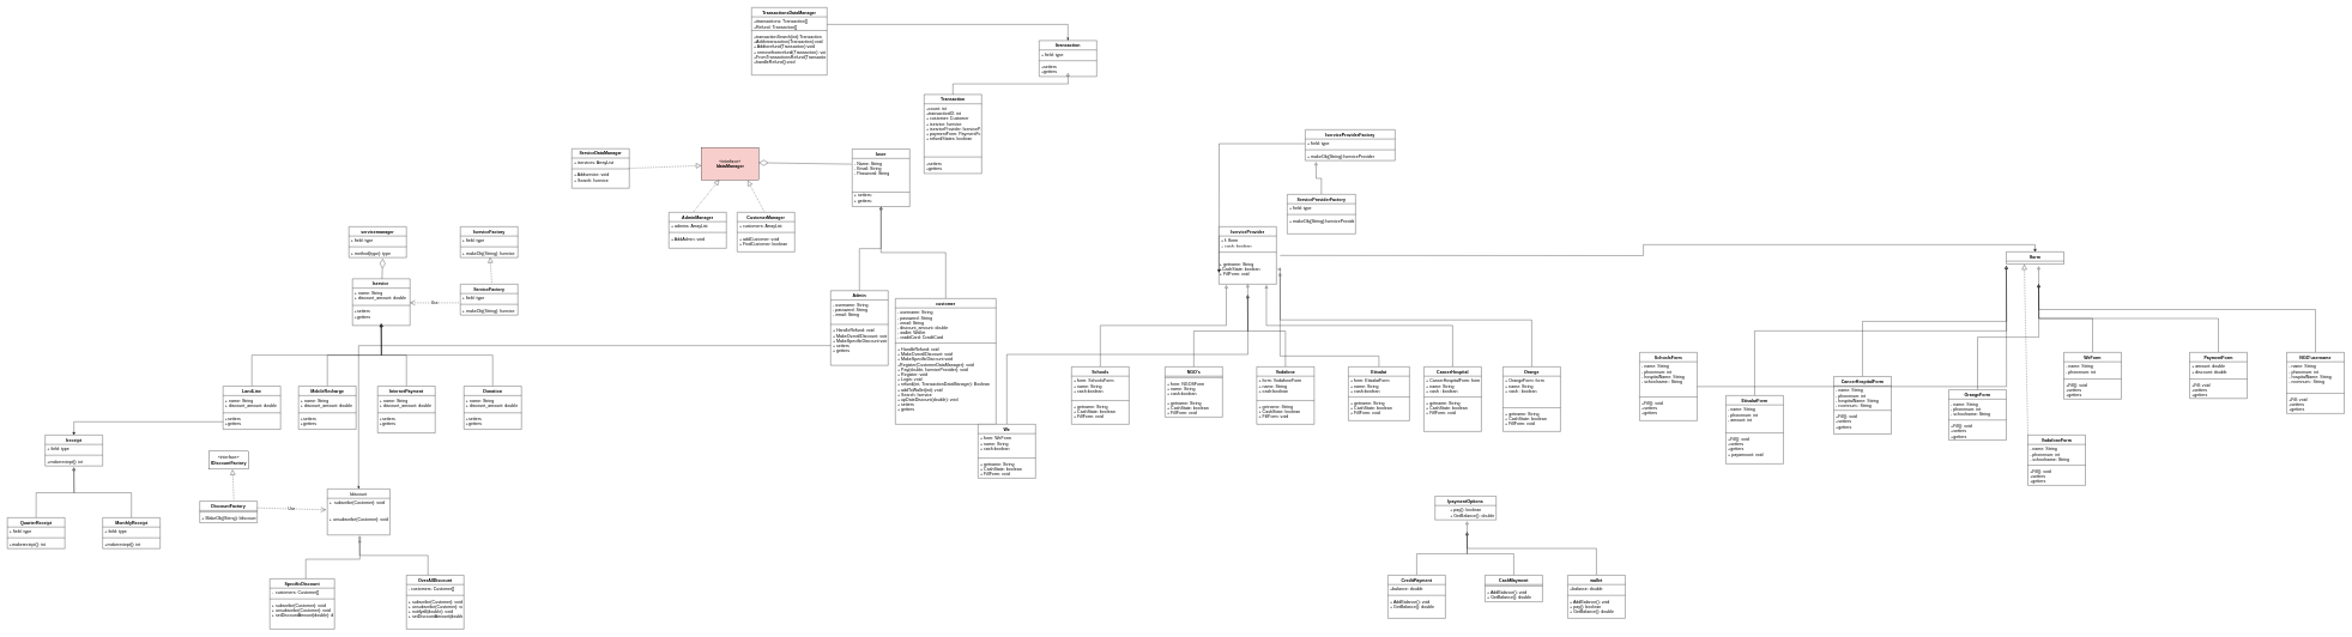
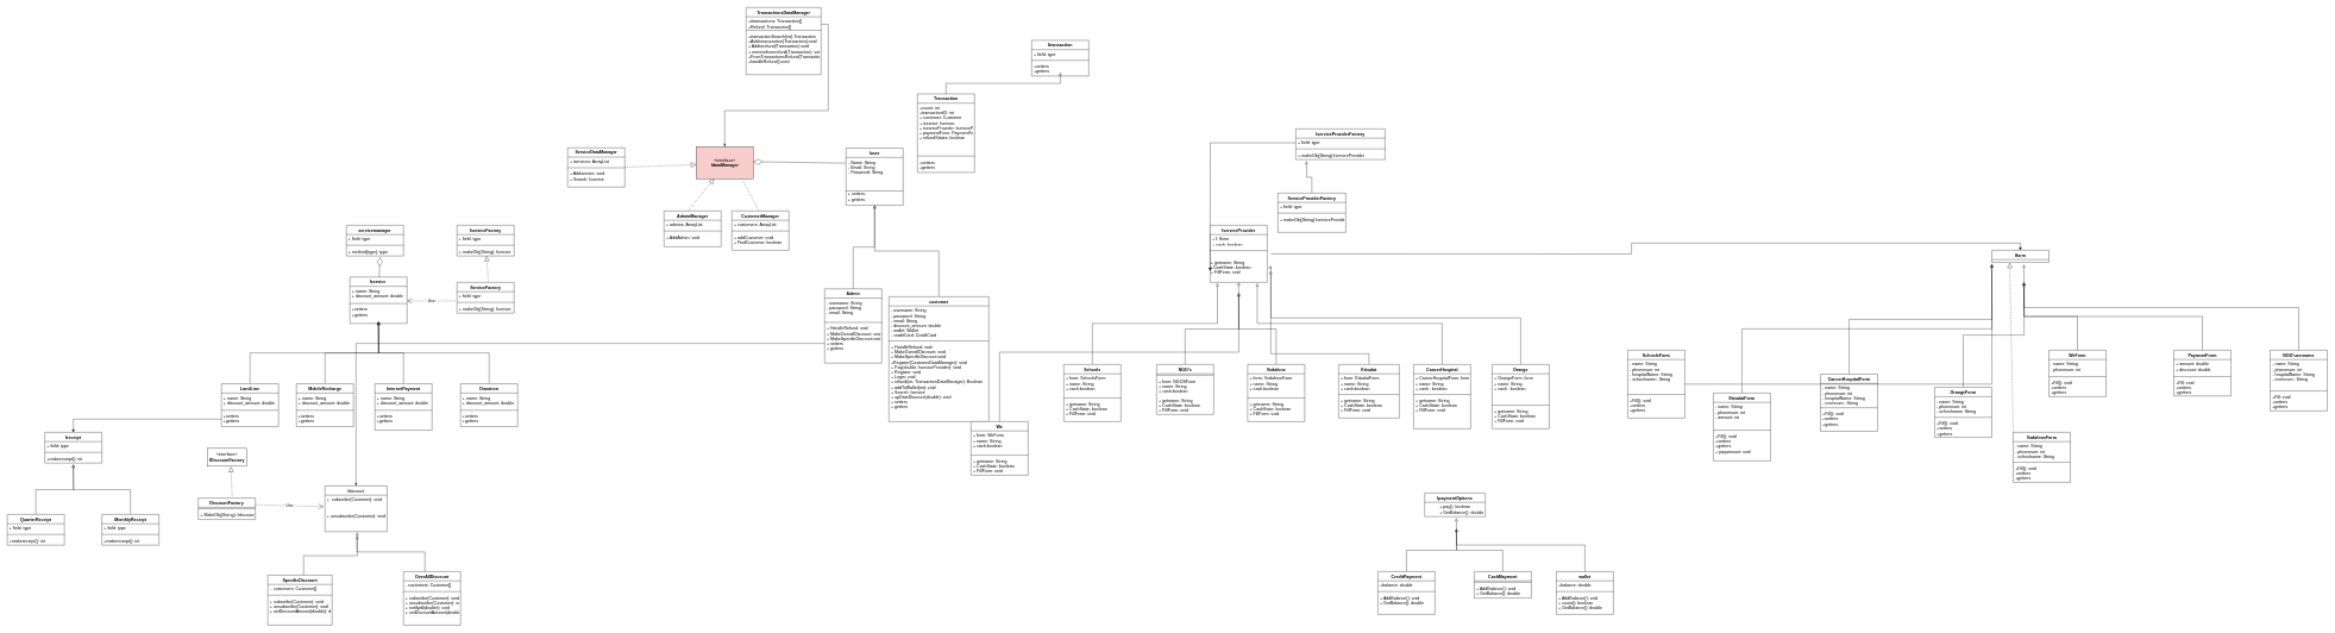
- <mxCell id="138" style="edgeStyle=orthogonalEdgeStyle;rounded=0;orthogonalLoop=1;jettySize=auto;html=1;exitX=1;exitY=0.25;exitDx=0;exitDy=0;endArrow=classicThin;endFill=1;entryX=0.5;entryY=0;entryDx=0;entryDy=0;" parent="1" source="139" target="128" edge="1"><mxGeometry relative="1" as="geometry"><mxPoint x="2900" y="110" as="targetPoint" /></mxGeometry></mxCell>
+ <mxCell id="138" style="edgeStyle=orthogonalEdgeStyle;rounded=0;orthogonalLoop=1;jettySize=auto;html=1;exitX=1;exitY=0.25;exitDx=0;exitDy=0;endArrow=classicThin;endFill=1;" parent="1" source="139" target="226" edge="1"><mxGeometry relative="1" as="geometry"><mxPoint x="2900" y="110" as="targetPoint" /></mxGeometry></mxCell>
- <mxCell id="227" value="" style="endArrow=block;dashed=1;endFill=0;endSize=12;html=1;rounded=0;entryX=0.808;entryY=1.02;entryDx=0;entryDy=0;entryPerimeter=0;exitX=0.467;exitY=-0.026;exitDx=0;exitDy=0;exitPerimeter=0;" edge="1" parent="1" source="169" target="226"><mxGeometry width="160" relative="1" as="geometry"><mxPoint x="1980" y="540" as="sourcePoint" /><mxPoint x="2140" y="540" as="targetPoint" /></mxGeometry></mxCell>
+ <mxCell id="227" value="" style="endArrow=none;dashed=1;endFill=0;endSize=12;html=1;rounded=0;entryX=0.808;entryY=1.02;entryDx=0;entryDy=0;entryPerimeter=0;exitX=0.467;exitY=-0.026;exitDx=0;exitDy=0;exitPerimeter=0;" edge="1" parent="1" source="169" target="226"><mxGeometry width="160" relative="1" as="geometry"><mxPoint x="1980" y="540" as="sourcePoint" /><mxPoint x="2140" y="540" as="targetPoint" /></mxGeometry></mxCell>
- <mxCell id="168" value="+ AddBalance(): void&#10;+ pay(): boolean&#10;+ GetBalance(): double&#10;" style="text;strokeColor=none;fillColor=none;align=left;verticalAlign=top;spacingLeft=4;spacingRight=4;overflow=hidden;rotatable=0;points=[[0,0.5],[1,0.5]];portConstraint=eastwest;" parent="165" vertex="1"><mxGeometry y="60" width="160" height="60" as="geometry" /></mxCell>
+ <mxCell id="168" value="+ AddBalance(): void&#10;+ count(): boolean&#10;+ GetBalance(): double&#10;" style="text;strokeColor=none;fillColor=none;align=left;verticalAlign=top;spacingLeft=4;spacingRight=4;overflow=hidden;rotatable=0;points=[[0,0.5],[1,0.5]];portConstraint=eastwest;" parent="165" vertex="1"><mxGeometry y="60" width="160" height="60" as="geometry" /></mxCell>
